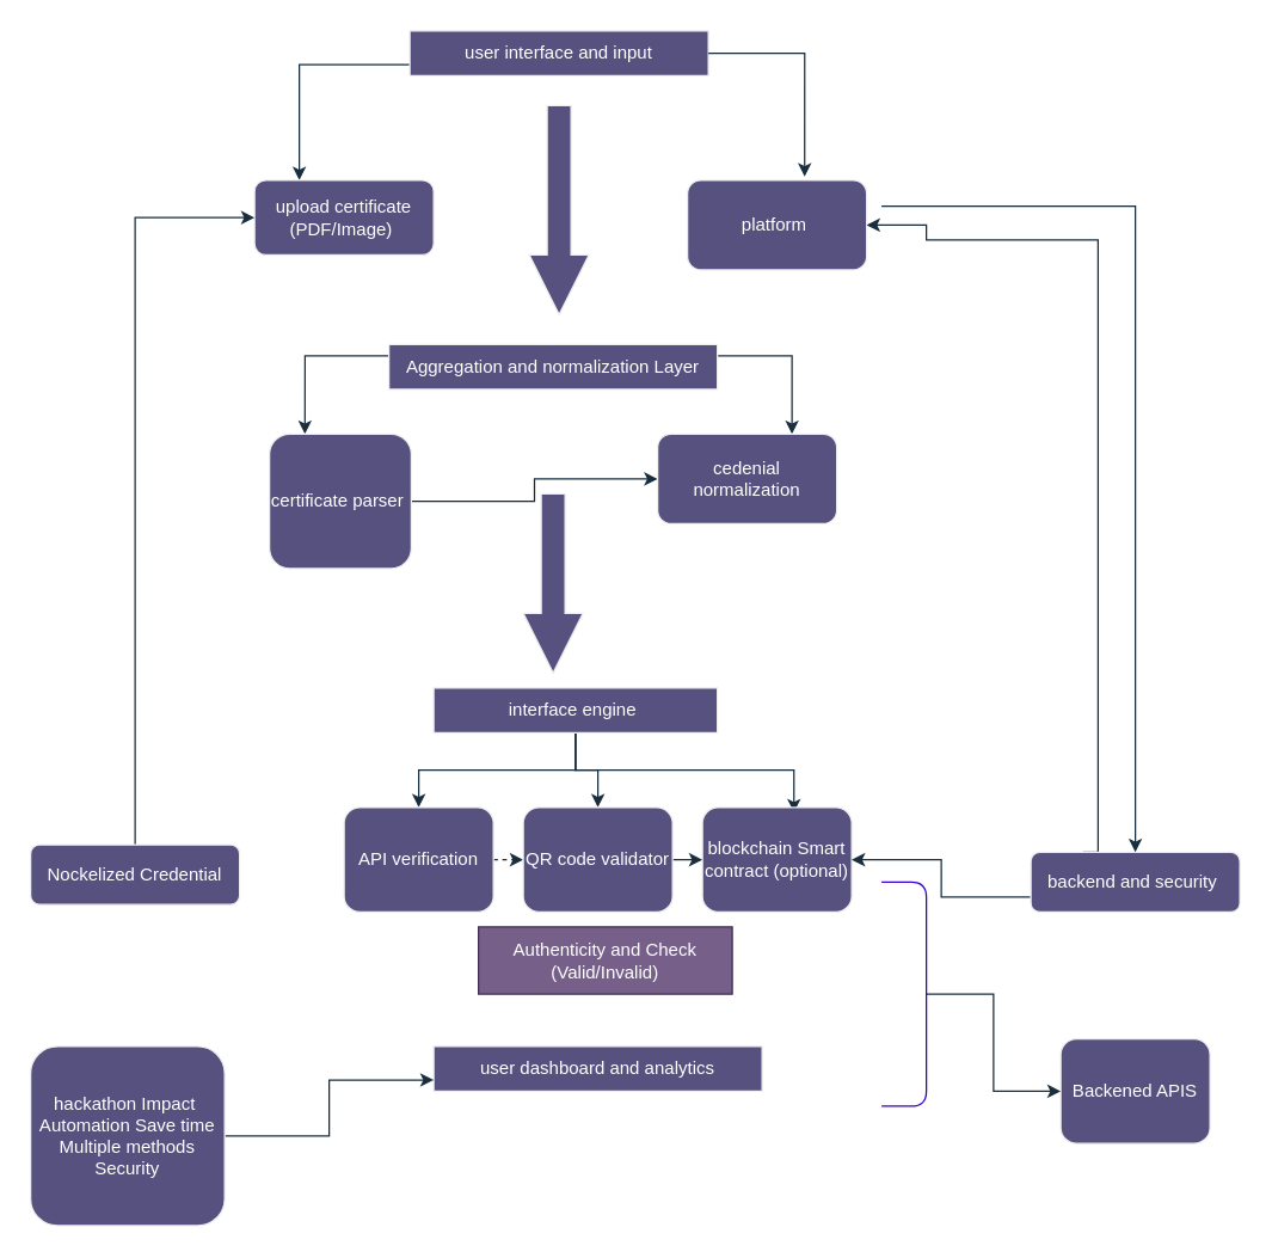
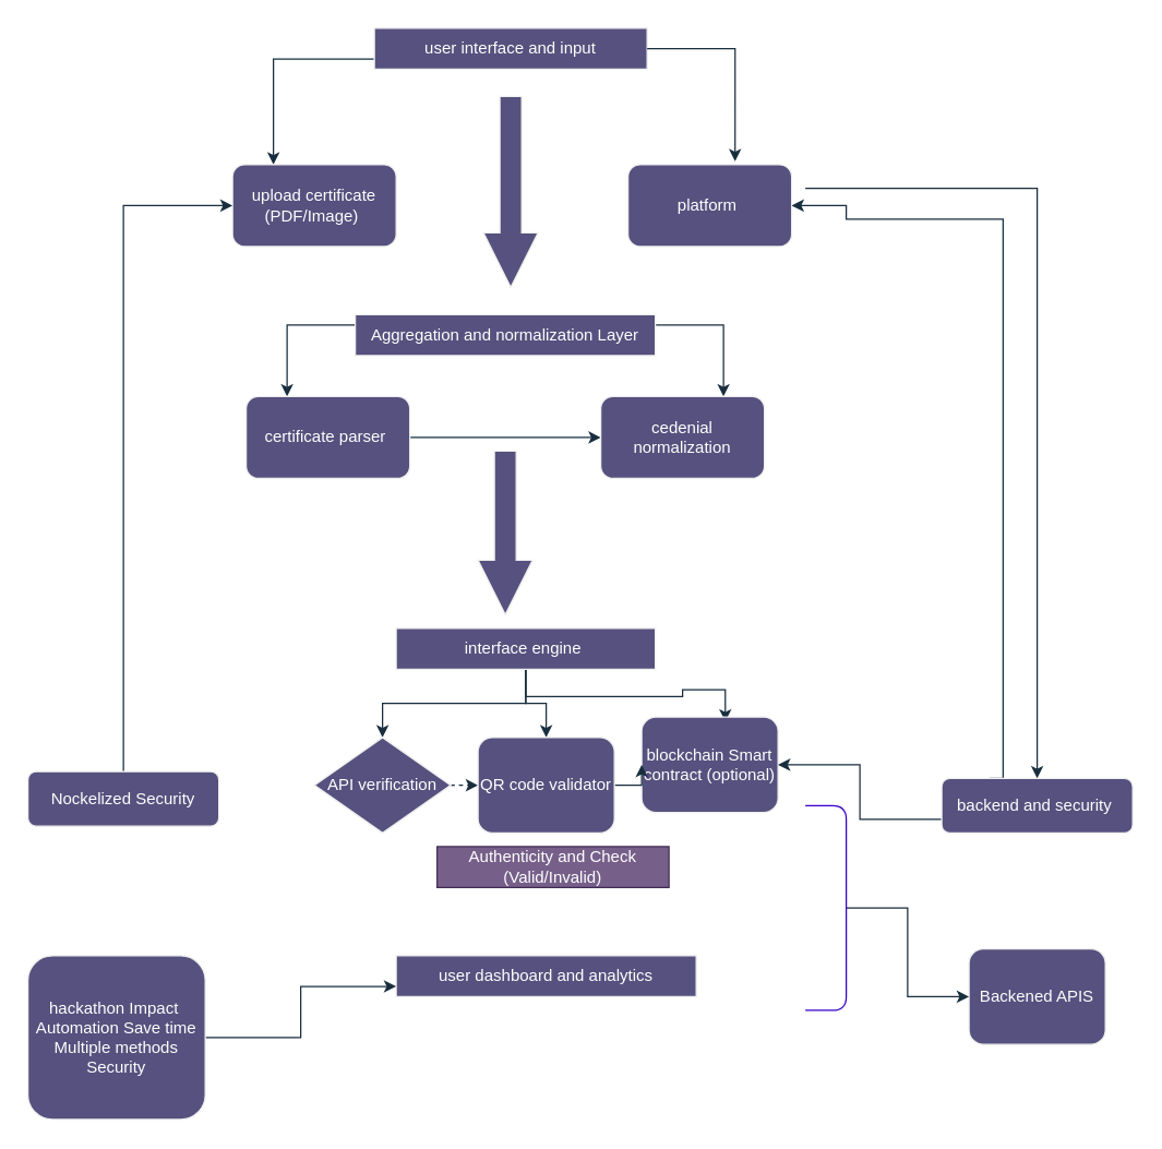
- <mxCell id="4" value="upload certificate&lt;div&gt;(PDF/Image)&amp;nbsp;&lt;/div&gt;" style="rounded=1;whiteSpace=wrap;html=1;labelBackgroundColor=none;fillColor=#56517E;strokeColor=#EEEEEE;fontColor=#FFFFFF;" vertex="1" parent="1"><mxGeometry x="170" y="120" width="120" height="50" as="geometry" /></mxCell>
+ <mxCell id="4" value="upload certificate&lt;div&gt;(PDF/Image)&amp;nbsp;&lt;/div&gt;" style="rounded=1;whiteSpace=wrap;html=1;labelBackgroundColor=none;fillColor=#56517E;strokeColor=#EEEEEE;fontColor=#FFFFFF;" vertex="1" parent="1"><mxGeometry x="170" y="120" width="120" height="60" as="geometry" /></mxCell>
- <mxCell id="12" value="certificate parser&amp;nbsp;" style="rounded=1;whiteSpace=wrap;html=1;labelBackgroundColor=none;fillColor=#56517E;strokeColor=#EEEEEE;fontColor=#FFFFFF;" vertex="1" parent="1"><mxGeometry x="180" y="290" width="95" height="90" as="geometry" /></mxCell>
+ <mxCell id="12" value="certificate parser&amp;nbsp;" style="rounded=1;whiteSpace=wrap;html=1;labelBackgroundColor=none;fillColor=#56517E;strokeColor=#EEEEEE;fontColor=#FFFFFF;" vertex="1" parent="1"><mxGeometry x="180" y="290" width="120" height="60" as="geometry" /></mxCell>
- <mxCell id="19" value="API verification" style="rounded=1;whiteSpace=wrap;html=1;labelBackgroundColor=none;fillColor=#56517E;strokeColor=#EEEEEE;fontColor=#FFFFFF;" vertex="1" parent="1"><mxGeometry x="230" y="540" width="100" height="70" as="geometry" /></mxCell>
+ <mxCell id="19" value="API verification" style="rhombus;whiteSpace=wrap;html=1;labelBackgroundColor=none;fillColor=#56517E;strokeColor=#EEEEEE;fontColor=#FFFFFF;" vertex="1" parent="1"><mxGeometry x="230" y="540" width="100" height="70" as="geometry" /></mxCell>
- <mxCell id="20" value="blockchain Smart contract (optional)" style="rounded=1;whiteSpace=wrap;html=1;labelBackgroundColor=none;fillColor=#56517E;strokeColor=#EEEEEE;fontColor=#FFFFFF;" vertex="1" parent="1"><mxGeometry x="470" y="540" width="100" height="70" as="geometry" /></mxCell>
+ <mxCell id="20" value="blockchain Smart contract (optional)" style="rounded=1;whiteSpace=wrap;html=1;labelBackgroundColor=none;fillColor=#56517E;strokeColor=#EEEEEE;fontColor=#FFFFFF;" vertex="1" parent="1"><mxGeometry x="470" y="525" width="100" height="70" as="geometry" /></mxCell>
- <mxCell id="31" value="Nockelized Credential" style="rounded=1;whiteSpace=wrap;html=1;labelBackgroundColor=none;fillColor=#56517E;strokeColor=#EEEEEE;fontColor=#FFFFFF;" vertex="1" parent="1"><mxGeometry x="20" y="565" width="140" height="40" as="geometry" /></mxCell>
+ <mxCell id="31" value="Nockelized Security" style="rounded=1;whiteSpace=wrap;html=1;labelBackgroundColor=none;fillColor=#56517E;strokeColor=#EEEEEE;fontColor=#FFFFFF;" vertex="1" parent="1"><mxGeometry x="20" y="565" width="140" height="40" as="geometry" /></mxCell>
- <mxCell id="37" value="&lt;h5&gt;&lt;span style=&quot;font-size: 12px; font-weight: 400;&quot;&gt;Authenticity and Check (Valid/Invalid)&lt;/span&gt;&lt;br&gt;&lt;/h5&gt;" style="text;html=1;align=center;verticalAlign=middle;whiteSpace=wrap;rounded=0;fontColor=#ffffff;fillColor=#76608a;strokeColor=#432D57;fontSize=10;" vertex="1" parent="1"><mxGeometry x="320" y="620" width="170" height="45" as="geometry" /></mxCell>
+ <mxCell id="37" value="&lt;h5&gt;&lt;span style=&quot;font-size: 12px; font-weight: 400;&quot;&gt;Authenticity and Check (Valid/Invalid)&lt;/span&gt;&lt;br&gt;&lt;/h5&gt;" style="text;html=1;align=center;verticalAlign=middle;whiteSpace=wrap;rounded=0;fontColor=#ffffff;fillColor=#76608a;strokeColor=#432D57;fontSize=10;" vertex="1" parent="1"><mxGeometry x="320" y="620" width="170" height="30" as="geometry" /></mxCell>
